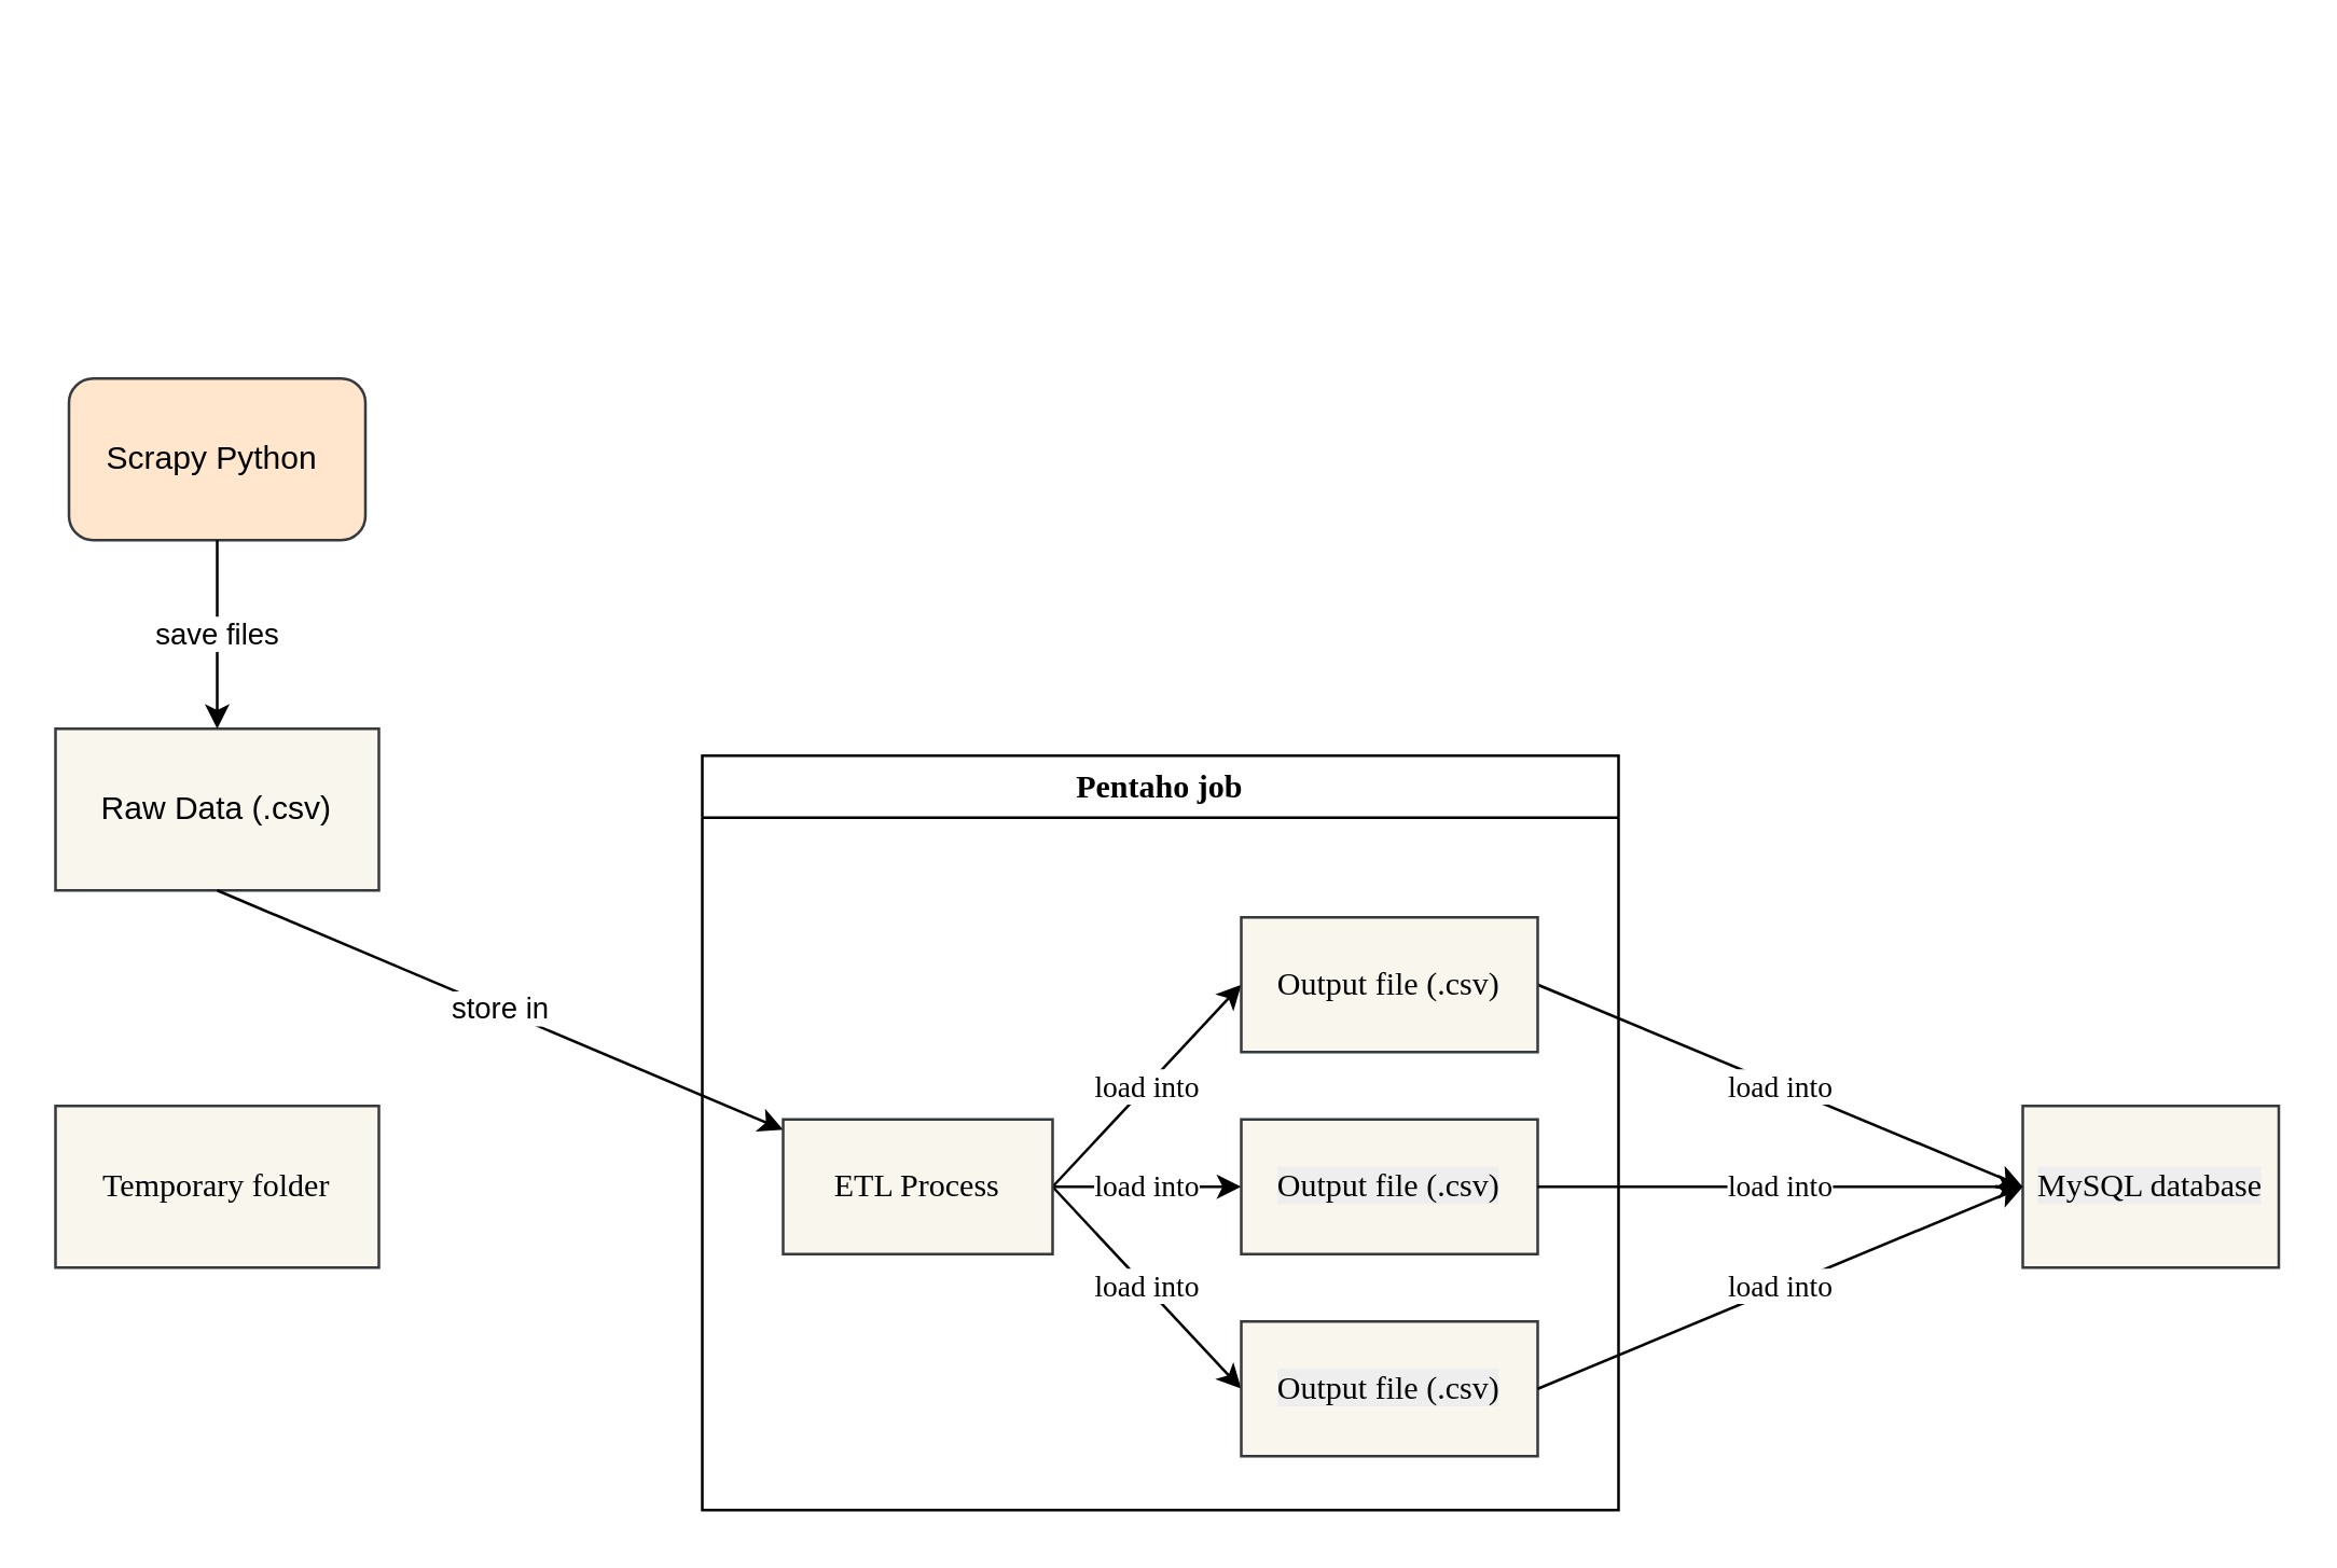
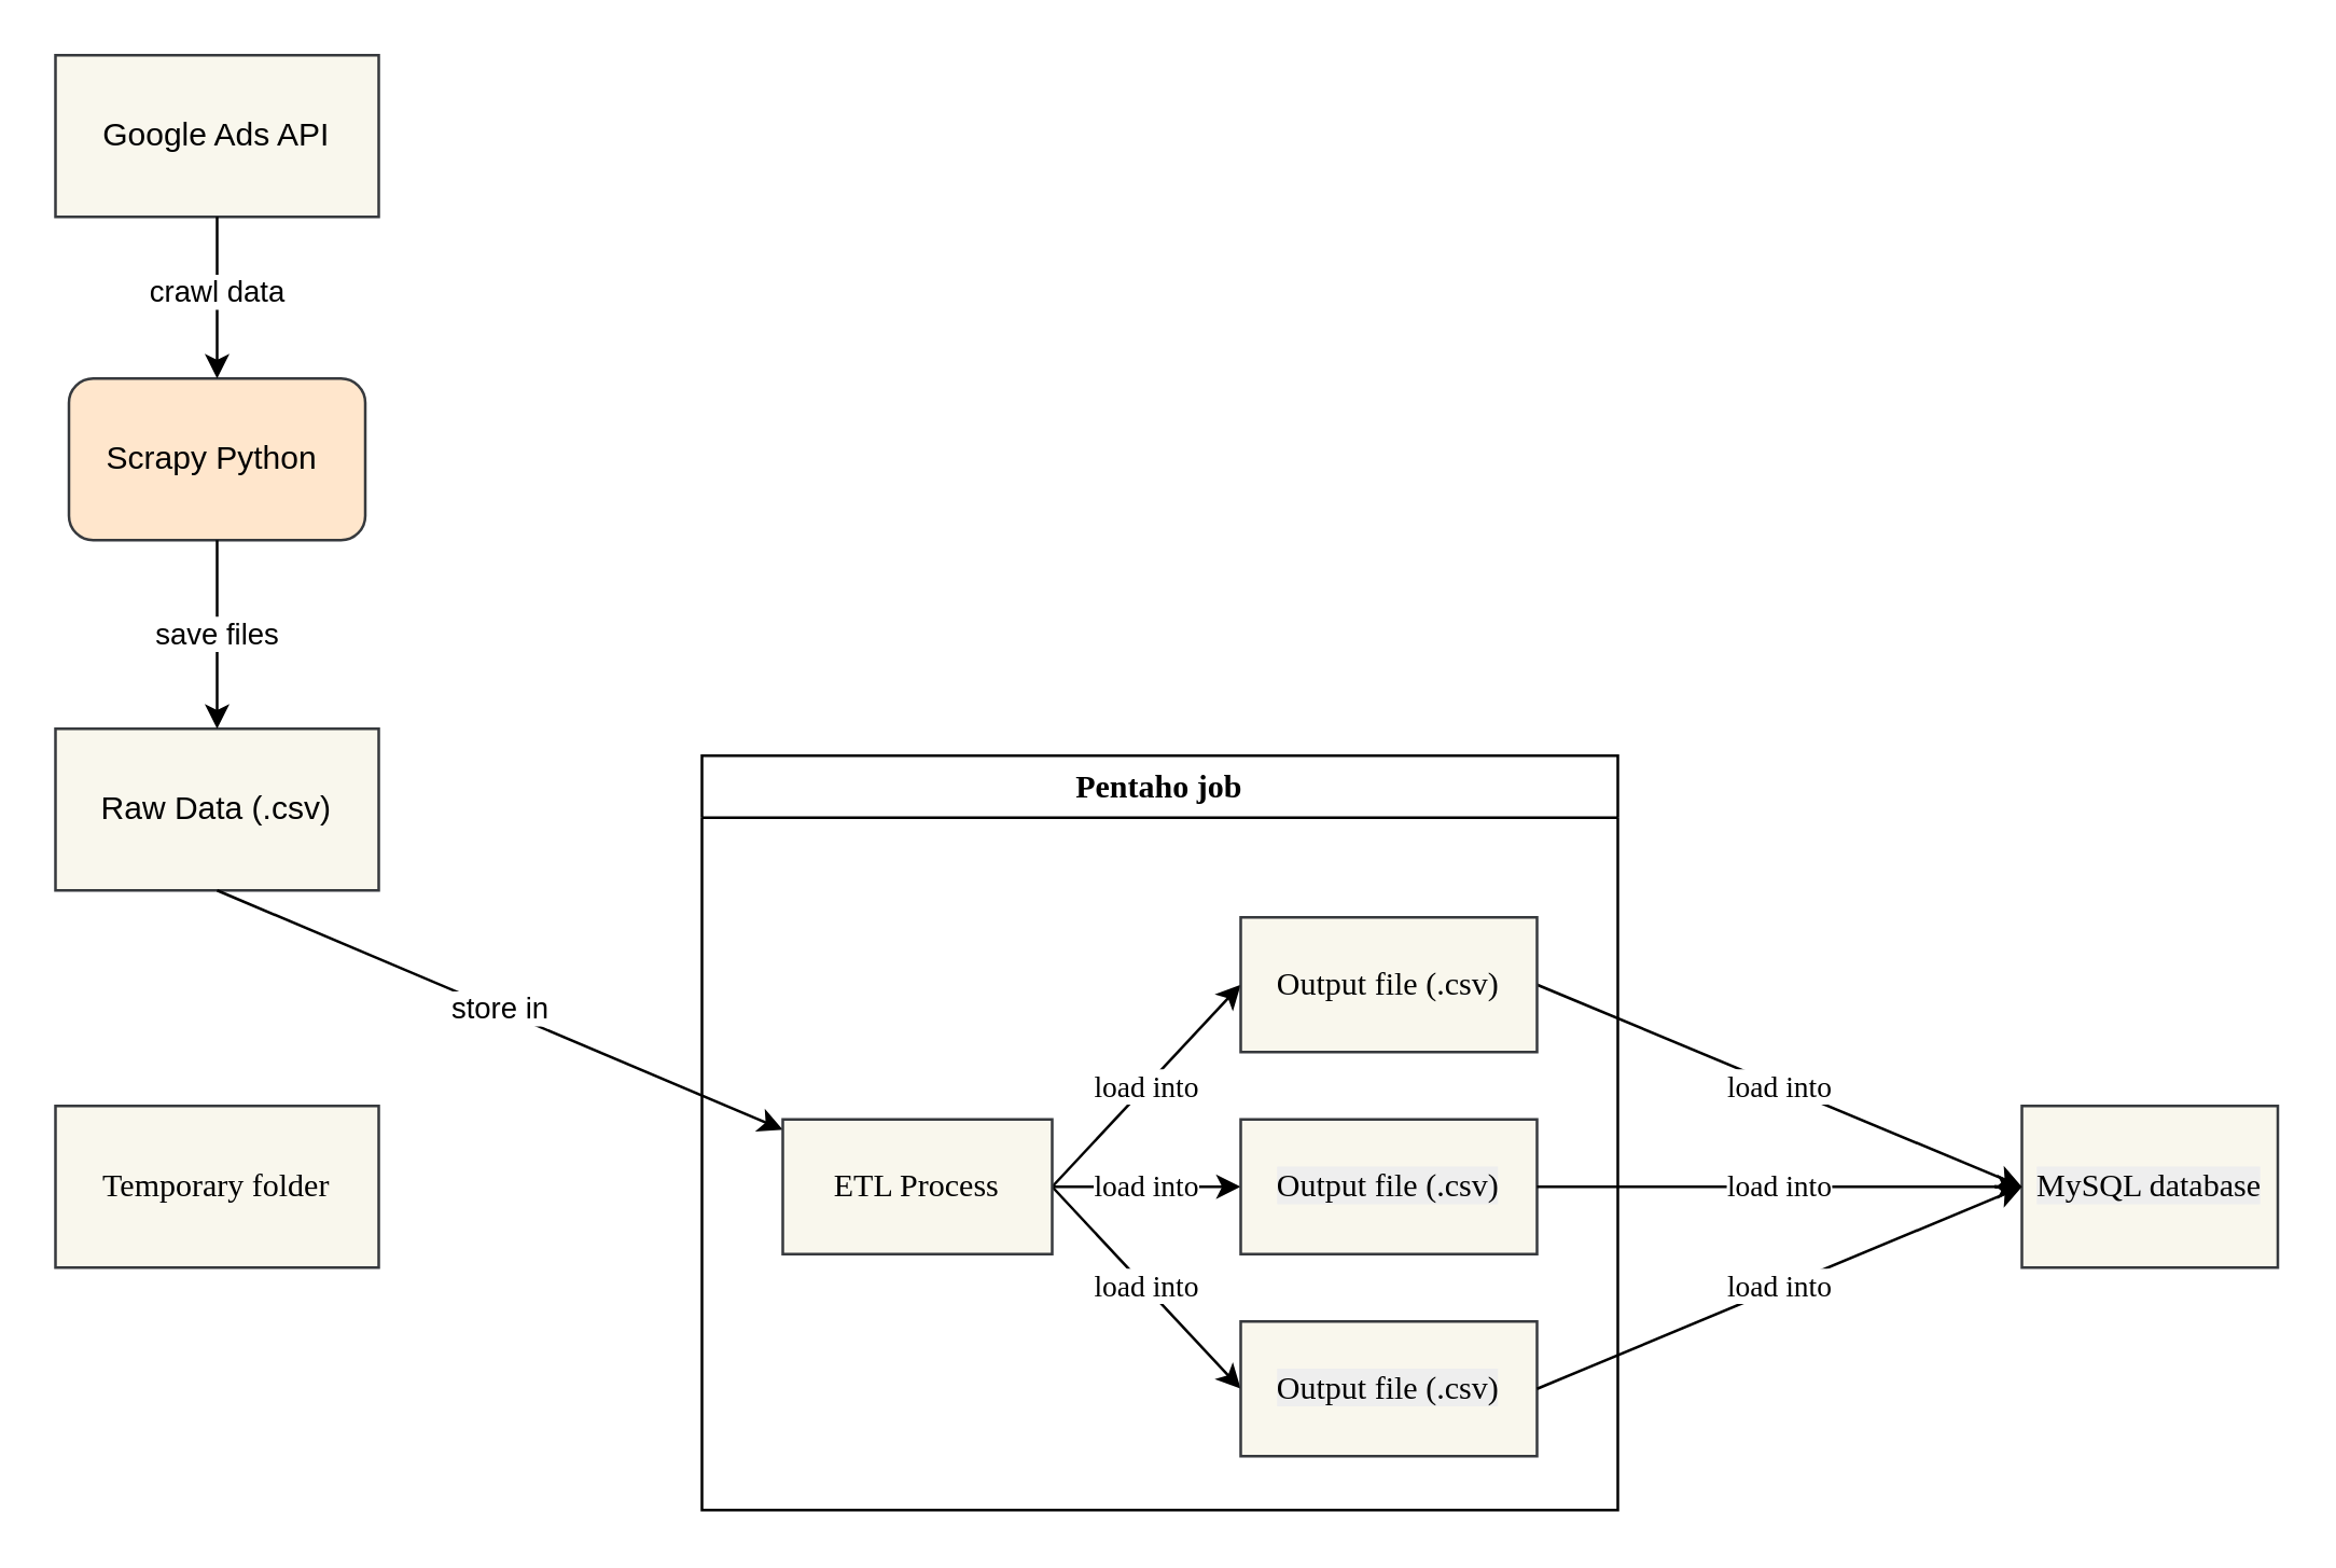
+ <mxCell id="2" value="&lt;font color=&quot;#000000&quot;&gt;Google Ads API&lt;/font&gt;" style="rounded=0;whiteSpace=wrap;html=1;fillColor=#f9f7ed;strokeColor=#36393d;" vertex="1" parent="1"><mxGeometry x="20" y="20" width="120" height="60" as="geometry" /></mxCell>
+ <mxCell id="5" value="&lt;font color=&quot;#000000&quot;&gt;&lt;span style=&quot;background-color: rgb(255, 255, 255);&quot;&gt;crawl data&lt;/span&gt;&lt;/font&gt;" style="endArrow=classic;html=1;exitX=0.5;exitY=1;exitDx=0;exitDy=0;entryX=0.5;entryY=0;entryDx=0;entryDy=0;strokeColor=#000000;" edge="1" parent="1" source="2" target="4"><mxGeometry x="-0.067" width="50" height="50" relative="1" as="geometry"><mxPoint x="580" y="100" as="sourcePoint" /><mxPoint x="630" y="50" as="targetPoint" /><mxPoint as="offset" /></mxGeometry></mxCell>
